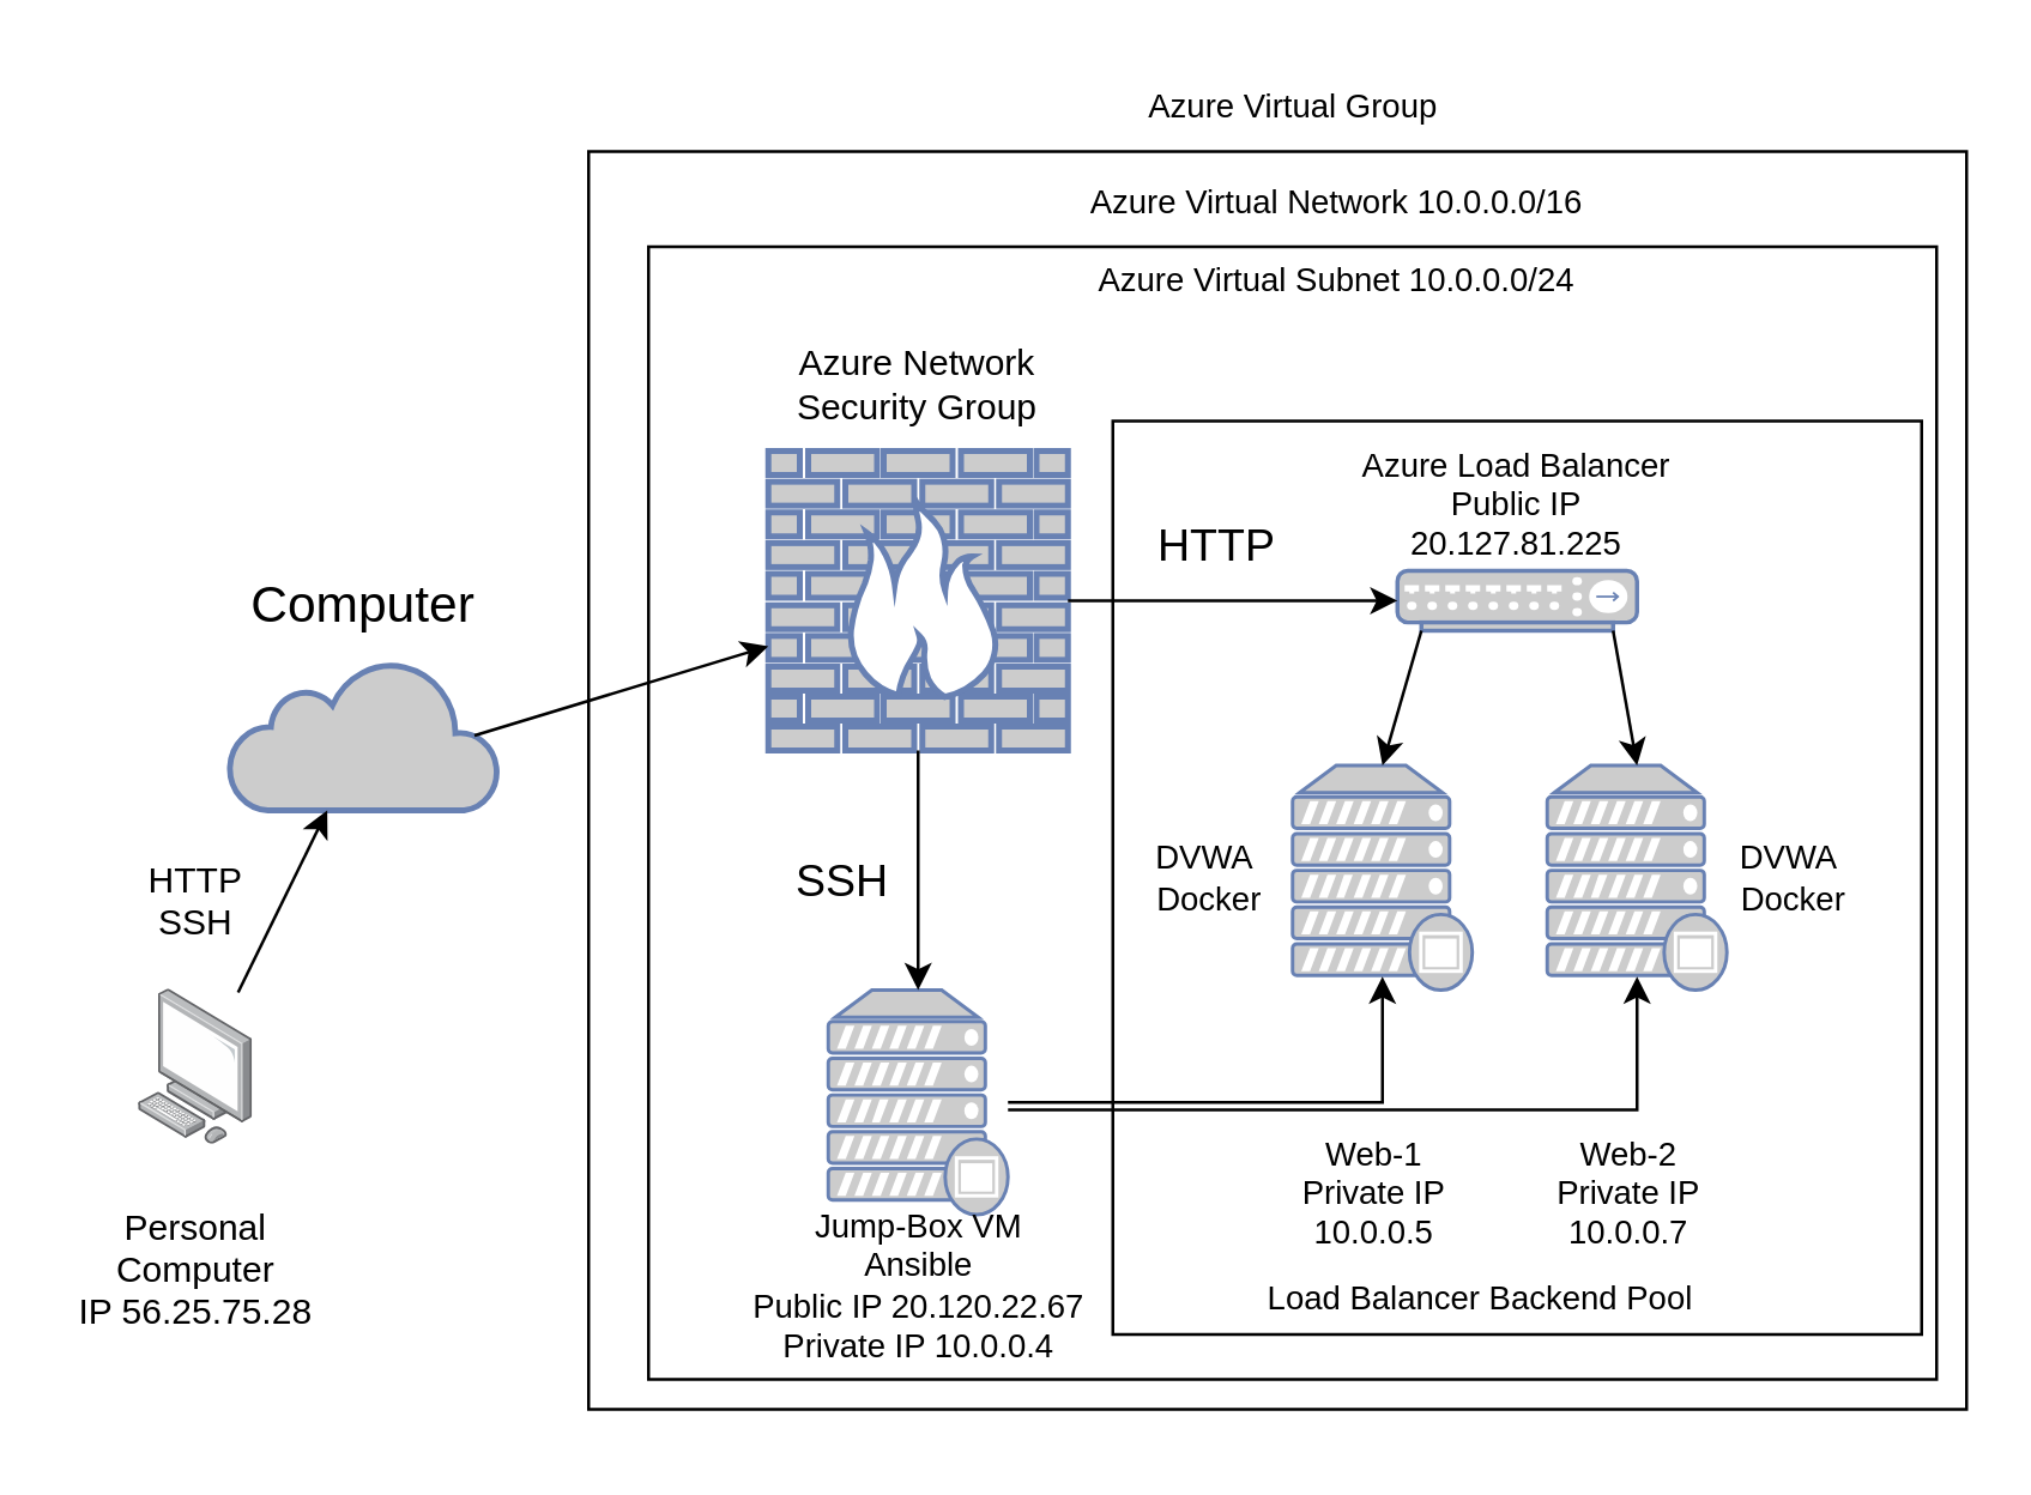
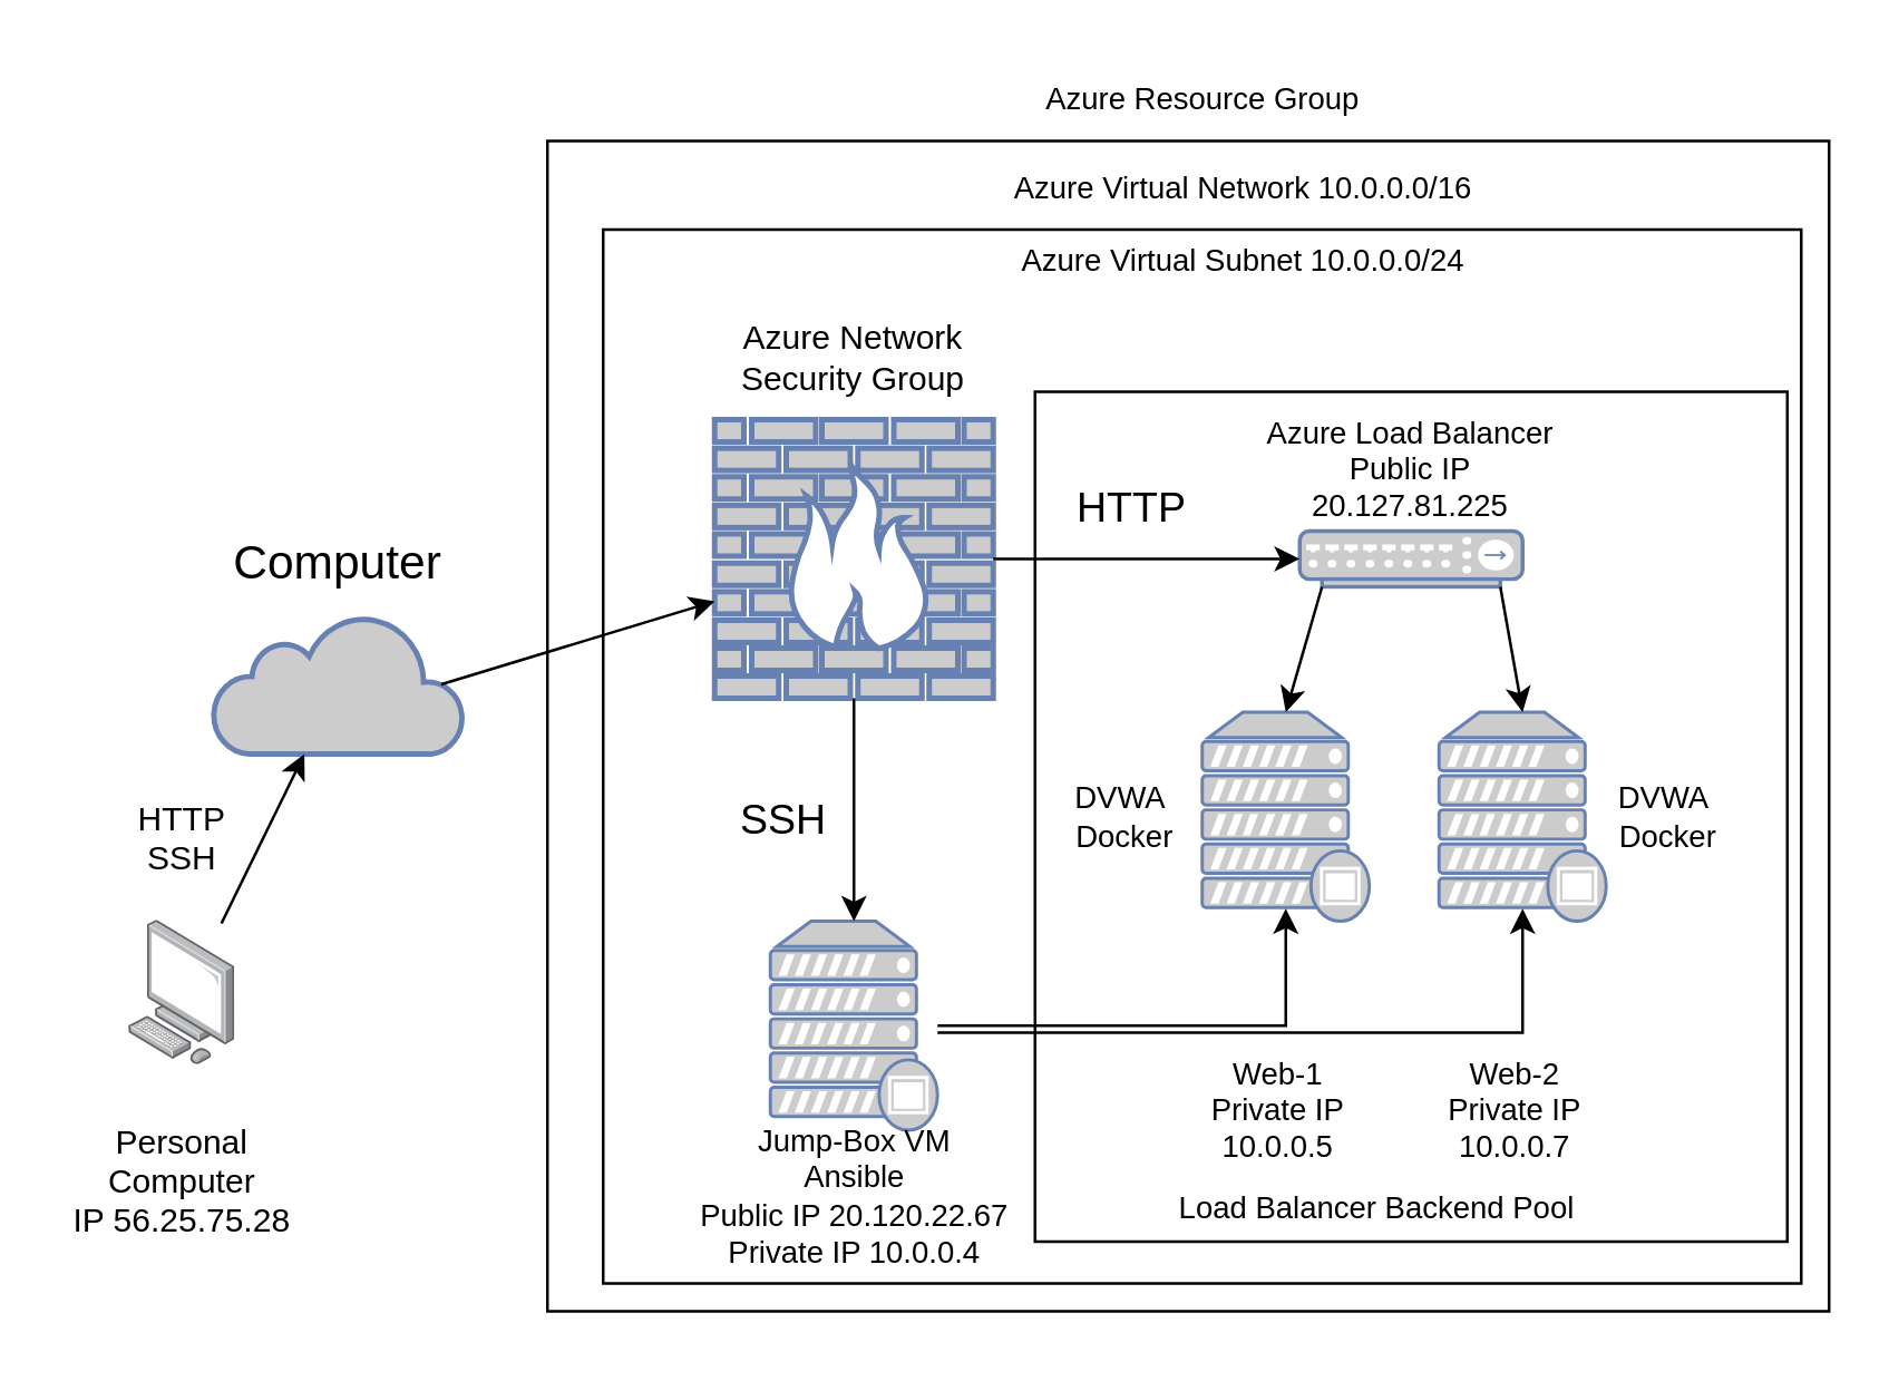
- <mxCell id="34" value="Azure Virtual Group" style="text;strokeColor=none;fillColor=none;align=center;verticalAlign=middle;spacingLeft=4;spacingRight=4;overflow=hidden;points=[[0,0.5],[1,0.5]];portConstraint=eastwest;rotatable=0;fontSize=11;whiteSpace=wrap;" vertex="1" parent="1"><mxGeometry x="349" y="20" width="165" height="30" as="geometry" /></mxCell>
+ <mxCell id="34" value="Azure Resource Group" style="text;strokeColor=none;fillColor=none;align=center;verticalAlign=middle;spacingLeft=4;spacingRight=4;overflow=hidden;points=[[0,0.5],[1,0.5]];portConstraint=eastwest;rotatable=0;fontSize=11;whiteSpace=wrap;" vertex="1" parent="1"><mxGeometry x="349" y="20" width="165" height="30" as="geometry" /></mxCell>
